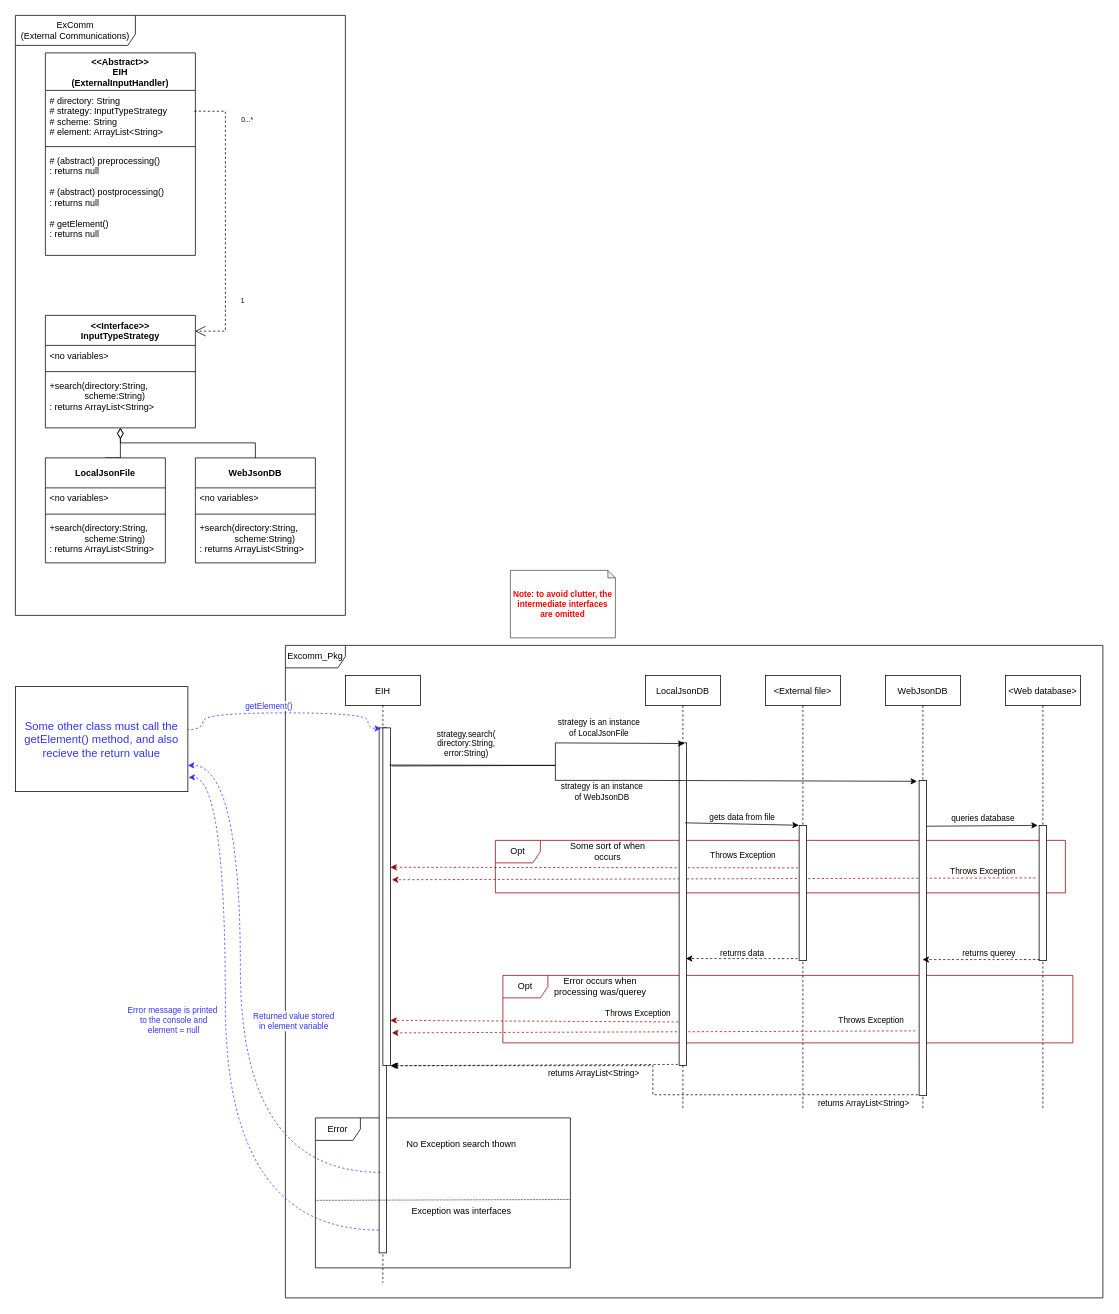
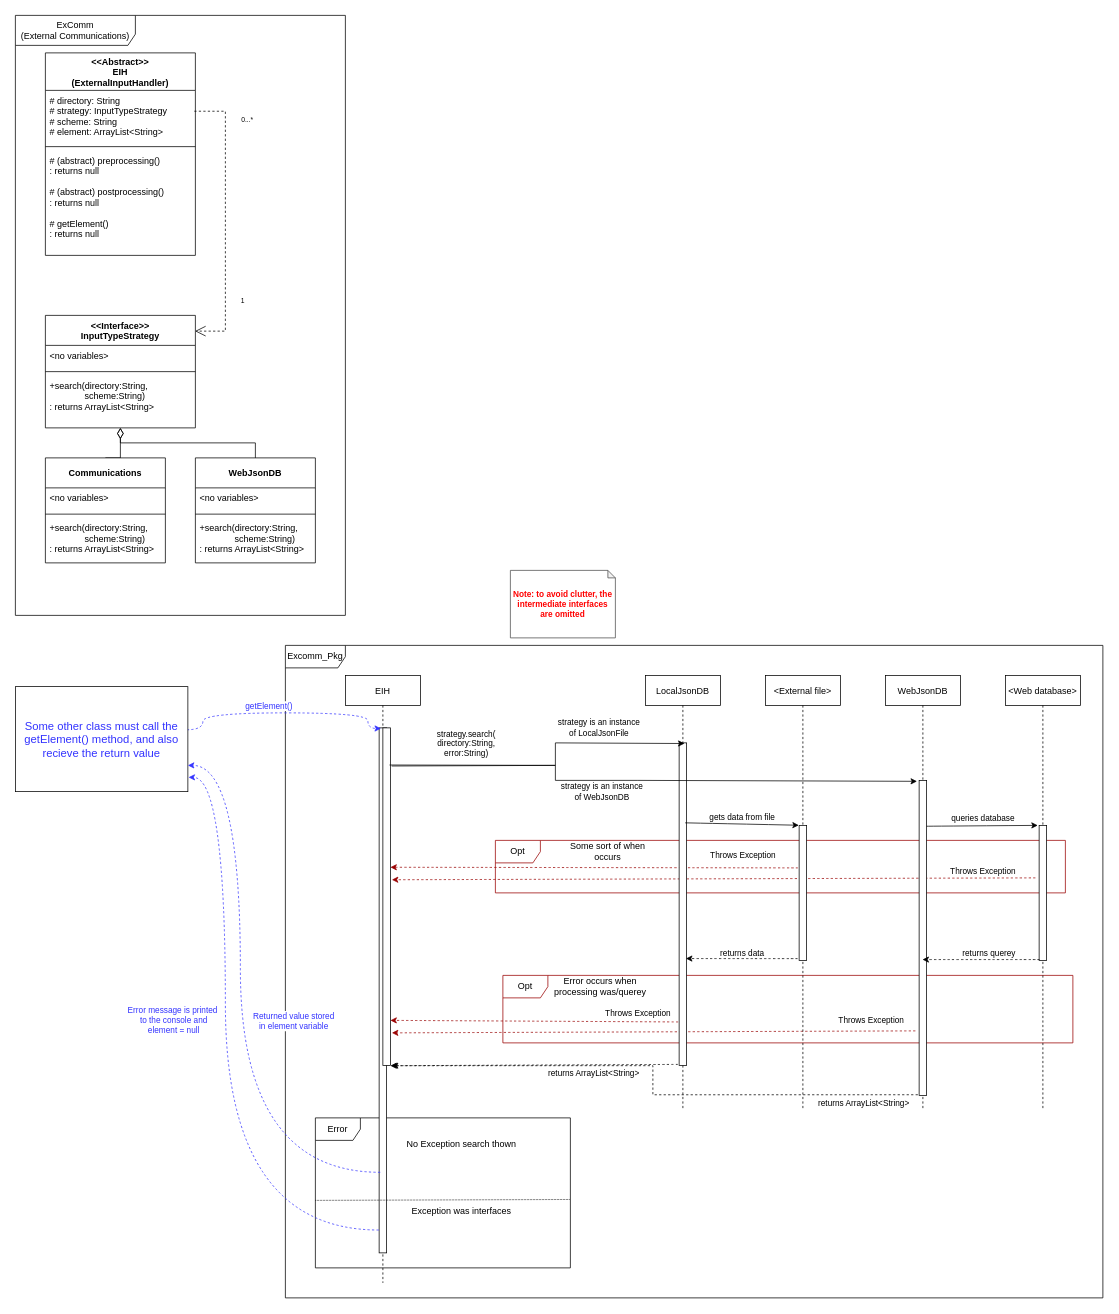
- <mxCell id="11" value="LocalJsonFile" style="swimlane;fontStyle=1;align=center;verticalAlign=middle;childLayout=stackLayout;horizontal=1;startSize=40;horizontalStack=0;resizeParent=1;resizeLast=0;collapsible=1;marginBottom=0;rounded=0;shadow=0;strokeWidth=1;" vertex="1" parent="1"><mxGeometry x="60" y="610" width="160" height="140" as="geometry"><mxRectangle x="550" y="140" width="160" height="26" as="alternateBounds" /></mxGeometry></mxCell>
+ <mxCell id="11" value="Communications" style="swimlane;fontStyle=1;align=center;verticalAlign=middle;childLayout=stackLayout;horizontal=1;startSize=40;horizontalStack=0;resizeParent=1;resizeLast=0;collapsible=1;marginBottom=0;rounded=0;shadow=0;strokeWidth=1;" vertex="1" parent="1"><mxGeometry x="60" y="610" width="160" height="140" as="geometry"><mxRectangle x="550" y="140" width="160" height="26" as="alternateBounds" /></mxGeometry></mxCell>
